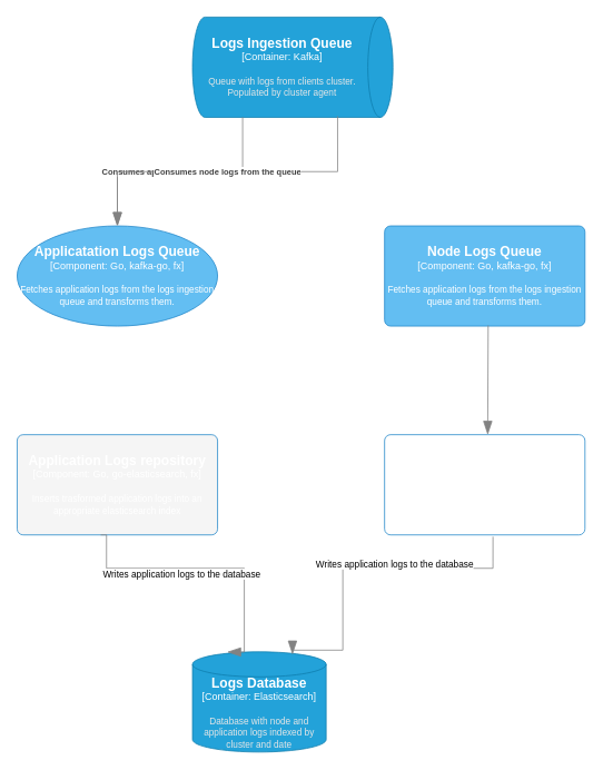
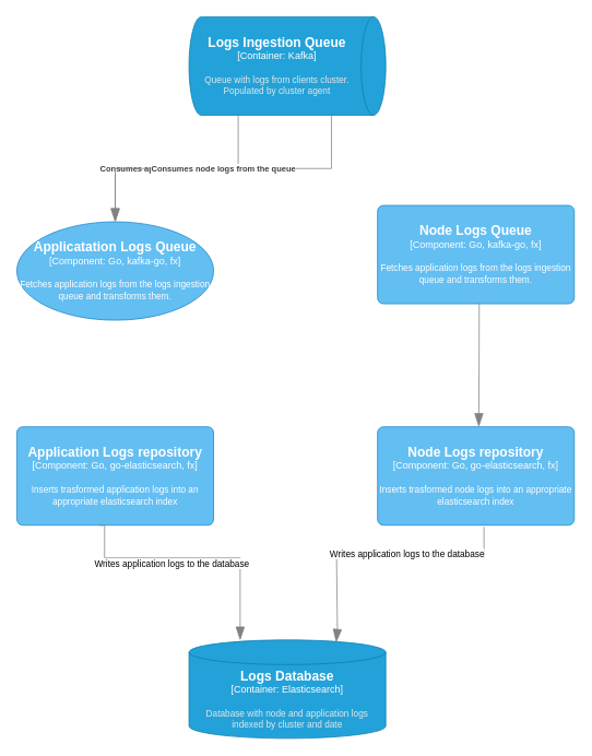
- <mxCell id="4" value="&lt;font style=&quot;font-size: 16px&quot;&gt;&lt;b&gt;Node Logs Queue&lt;/b&gt;&lt;/font&gt;&lt;div&gt;[Component: Go, kafka-go, fx]&lt;/div&gt;&lt;br&gt;&lt;div&gt;&lt;font style=&quot;font-size: 11px&quot;&gt;Fetches application logs from the logs ingestion queue and transforms them.&lt;/font&gt;&lt;/div&gt;" style="rounded=1;whiteSpace=wrap;html=1;labelBackgroundColor=none;fillColor=#63BEF2;fontColor=#ffffff;align=center;arcSize=6;strokeColor=#2086C9;metaEdit=1;resizable=0;points=[[0.25,0,0],[0.5,0,0],[0.75,0,0],[1,0.25,0],[1,0.5,0],[1,0.75,0],[0.75,1,0],[0.5,1,0],[0.25,1,0],[0,0.75,0],[0,0.5,0],[0,0.25,0]];" vertex="1" parent="1"><mxGeometry x="460" y="270" width="240" height="120" as="geometry" /></mxCell>
+ <mxCell id="4" value="&lt;font style=&quot;font-size: 16px&quot;&gt;&lt;b&gt;Node Logs Queue&lt;/b&gt;&lt;/font&gt;&lt;div&gt;[Component: Go, kafka-go, fx]&lt;/div&gt;&lt;br&gt;&lt;div&gt;&lt;font style=&quot;font-size: 11px&quot;&gt;Fetches application logs from the logs ingestion queue and transforms them.&lt;/font&gt;&lt;/div&gt;" style="rounded=1;whiteSpace=wrap;html=1;labelBackgroundColor=none;fillColor=#63BEF2;fontColor=#ffffff;align=center;arcSize=6;strokeColor=#2086C9;metaEdit=1;resizable=0;points=[[0.25,0,0],[0.5,0,0],[0.75,0,0],[1,0.25,0],[1,0.5,0],[1,0.75,0],[0.75,1,0],[0.5,1,0],[0.25,1,0],[0,0.75,0],[0,0.5,0],[0,0.25,0]];" vertex="1" parent="1"><mxGeometry x="460" y="250" width="240" height="120" as="geometry" /></mxCell>
- <mxCell id="7" value="&lt;font style=&quot;font-size: 16px&quot;&gt;&lt;b&gt;Application Logs repository&lt;/b&gt;&lt;/font&gt;&lt;div&gt;[Component: Go, go-elasticsearch, fx]&lt;/div&gt;&lt;br&gt;&lt;div&gt;&lt;font style=&quot;font-size: 11px&quot;&gt;Inserts trasformed application logs into an appropriate elasticsearch index&lt;/font&gt;&lt;/div&gt;" style="rounded=1;whiteSpace=wrap;html=1;labelBackgroundColor=none;fillColor=#f5f5f5;fontColor=#ffffff;align=center;arcSize=6;strokeColor=#2086C9;metaEdit=1;resizable=0;points=[[0.25,0,0],[0.5,0,0],[0.75,0,0],[1,0.25,0],[1,0.5,0],[1,0.75,0],[0.75,1,0],[0.5,1,0],[0.25,1,0],[0,0.75,0],[0,0.5,0],[0,0.25,0]];" vertex="1" parent="1"><mxGeometry x="20" y="520" width="240" height="120" as="geometry" /></mxCell>
+ <mxCell id="7" value="&lt;font style=&quot;font-size: 16px&quot;&gt;&lt;b&gt;Application Logs repository&lt;/b&gt;&lt;/font&gt;&lt;div&gt;[Component: Go, go-elasticsearch, fx]&lt;/div&gt;&lt;br&gt;&lt;div&gt;&lt;font style=&quot;font-size: 11px&quot;&gt;Inserts trasformed application logs into an appropriate elasticsearch index&lt;/font&gt;&lt;/div&gt;" style="rounded=1;whiteSpace=wrap;html=1;labelBackgroundColor=none;fillColor=#63BEF2;fontColor=#ffffff;align=center;arcSize=6;strokeColor=#2086C9;metaEdit=1;resizable=0;points=[[0.25,0,0],[0.5,0,0],[0.75,0,0],[1,0.25,0],[1,0.5,0],[1,0.75,0],[0.75,1,0],[0.5,1,0],[0.25,1,0],[0,0.75,0],[0,0.5,0],[0,0.25,0]];" vertex="1" parent="1"><mxGeometry x="20" y="520" width="240" height="120" as="geometry" /></mxCell>
- <mxCell id="8" value="&lt;font style=&quot;font-size: 16px&quot;&gt;&lt;b&gt;Node Logs repository&lt;/b&gt;&lt;/font&gt;&lt;div&gt;[Component: Go, go-elasticsearch, fx]&lt;/div&gt;&lt;br&gt;&lt;div&gt;&lt;font style=&quot;font-size: 11px&quot;&gt;Inserts trasformed node logs into an appropriate elasticsearch index&lt;/font&gt;&lt;/div&gt;" style="rounded=1;whiteSpace=wrap;html=1;labelBackgroundColor=none;fillColor=#ffffff;fontColor=#ffffff;align=center;arcSize=6;strokeColor=#2086C9;metaEdit=1;resizable=0;points=[[0.25,0,0],[0.5,0,0],[0.75,0,0],[1,0.25,0],[1,0.5,0],[1,0.75,0],[0.75,1,0],[0.5,1,0],[0.25,1,0],[0,0.75,0],[0,0.5,0],[0,0.25,0]];" vertex="1" parent="1"><mxGeometry x="460" y="520" width="240" height="120" as="geometry" /></mxCell>
+ <mxCell id="8" value="&lt;font style=&quot;font-size: 16px&quot;&gt;&lt;b&gt;Node Logs repository&lt;/b&gt;&lt;/font&gt;&lt;div&gt;[Component: Go, go-elasticsearch, fx]&lt;/div&gt;&lt;br&gt;&lt;div&gt;&lt;font style=&quot;font-size: 11px&quot;&gt;Inserts trasformed node logs into an appropriate elasticsearch index&lt;/font&gt;&lt;/div&gt;" style="rounded=1;whiteSpace=wrap;html=1;labelBackgroundColor=none;fillColor=#63BEF2;fontColor=#ffffff;align=center;arcSize=6;strokeColor=#2086C9;metaEdit=1;resizable=0;points=[[0.25,0,0],[0.5,0,0],[0.75,0,0],[1,0.25,0],[1,0.5,0],[1,0.75,0],[0.75,1,0],[0.5,1,0],[0.25,1,0],[0,0.75,0],[0,0.5,0],[0,0.25,0]];" vertex="1" parent="1"><mxGeometry x="460" y="520" width="240" height="120" as="geometry" /></mxCell>
- <mxCell id="10" value="&lt;font style=&quot;font-size: 16px&quot;&gt;&lt;b&gt;Logs Database&lt;/b&gt;&lt;/font&gt;&lt;div&gt;[Container:&amp;nbsp;Elasticsearch]&lt;/div&gt;&lt;br&gt;&lt;div&gt;&lt;font style=&quot;font-size: 11px&quot;&gt;&lt;font color=&quot;#E6E6E6&quot;&gt;Database with node and application logs indexed by cluster and date&lt;/font&gt;&lt;/div&gt;" style="shape=cylinder3;size=15;whiteSpace=wrap;html=1;boundedLbl=1;rounded=0;labelBackgroundColor=none;fillColor=#23A2D9;fontSize=12;fontColor=#ffffff;align=center;strokeColor=#0E7DAD;metaEdit=1;points=[[0.5,0,0],[1,0.25,0],[1,0.5,0],[1,0.75,0],[0.5,1,0],[0,0.75,0],[0,0.5,0],[0,0.25,0]];resizable=0;" vertex="1" parent="1"><mxGeometry x="230" y="780" width="160" height="120" as="geometry" /></mxCell>
+ <mxCell id="10" value="&lt;font style=&quot;font-size: 16px&quot;&gt;&lt;b&gt;Logs Database&lt;/b&gt;&lt;/font&gt;&lt;div&gt;[Container:&amp;nbsp;Elasticsearch]&lt;/div&gt;&lt;br&gt;&lt;div&gt;&lt;font style=&quot;font-size: 11px&quot;&gt;&lt;font color=&quot;#E6E6E6&quot;&gt;Database with node and application logs indexed by cluster and date&lt;/font&gt;&lt;/div&gt;" style="shape=cylinder3;size=15;whiteSpace=wrap;html=1;boundedLbl=1;rounded=0;labelBackgroundColor=none;fillColor=#23A2D9;fontSize=12;fontColor=#ffffff;align=center;strokeColor=#0E7DAD;metaEdit=1;points=[[0.5,0,0],[1,0.25,0],[1,0.5,0],[1,0.75,0],[0.5,1,0],[0,0.75,0],[0,0.5,0],[0,0.25,0]];resizable=0;" vertex="1" parent="1"><mxGeometry x="230" y="780" width="240" height="120" as="geometry" /></mxCell>
